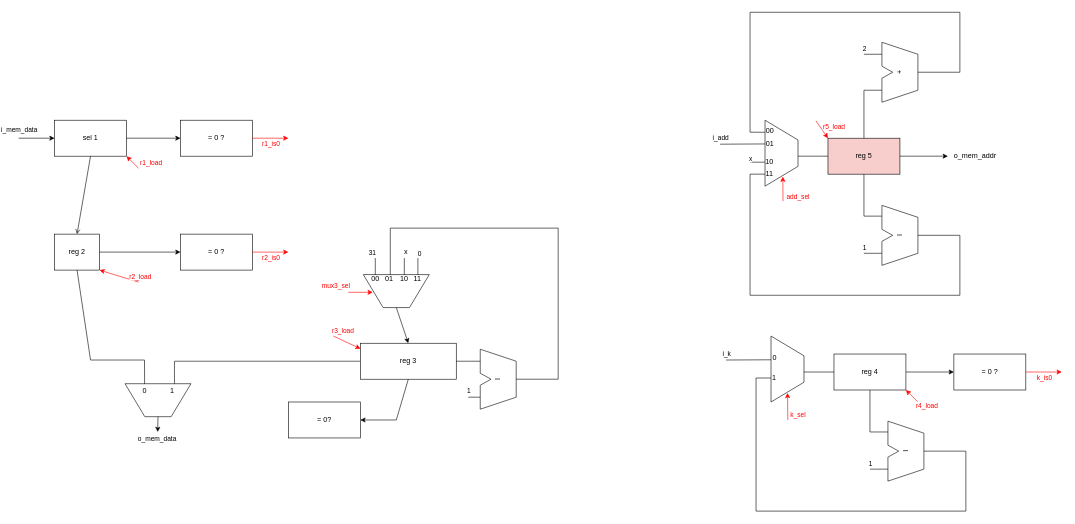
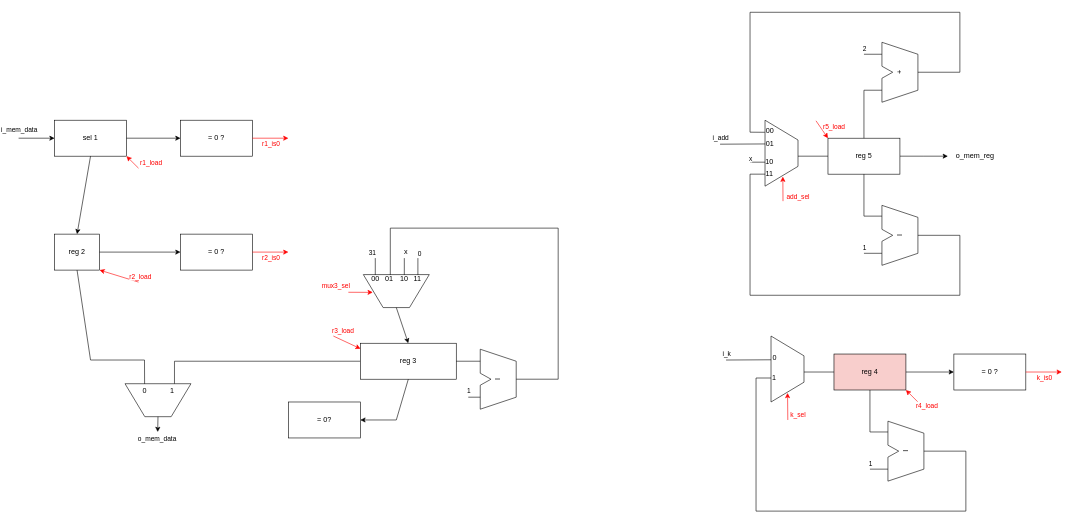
- <mxCell id="11" value="reg 5" style="rounded=0;whiteSpace=wrap;html=1;fillColor=#f8cecc;" parent="1" vertex="1"><mxGeometry x="1370" y="230" width="120" height="60" as="geometry" /></mxCell>
+ <mxCell id="11" value="reg 5" style="rounded=0;whiteSpace=wrap;html=1;" parent="1" vertex="1"><mxGeometry x="1370" y="230" width="120" height="60" as="geometry" /></mxCell>
- <mxCell id="52" value="o_mem_addr" style="text;html=1;align=center;verticalAlign=middle;resizable=0;points=[];autosize=1;strokeColor=none;fillColor=none;" parent="1" vertex="1"><mxGeometry x="1570" y="245" width="90" height="30" as="geometry" /></mxCell>
+ <mxCell id="52" value="o_mem_reg" style="text;html=1;align=center;verticalAlign=middle;resizable=0;points=[];autosize=1;strokeColor=none;fillColor=none;" parent="1" vertex="1"><mxGeometry x="1570" y="245" width="90" height="30" as="geometry" /></mxCell>
- <mxCell id="74" value="" style="endArrow=open;html=1;rounded=0;exitX=0.5;exitY=1;exitDx=0;exitDy=0;entryX=0.5;entryY=0;entryDx=0;entryDy=0;" parent="1" source="64" target="69" edge="1"><mxGeometry width="50" height="50" relative="1" as="geometry"><mxPoint x="280" y="340" as="sourcePoint" /><mxPoint x="330" y="290" as="targetPoint" /></mxGeometry></mxCell>
+ <mxCell id="74" value="" style="endArrow=classic;html=1;rounded=0;exitX=0.5;exitY=1;exitDx=0;exitDy=0;entryX=0.5;entryY=0;entryDx=0;entryDy=0;" parent="1" source="64" target="69" edge="1"><mxGeometry width="50" height="50" relative="1" as="geometry"><mxPoint x="280" y="340" as="sourcePoint" /><mxPoint x="330" y="290" as="targetPoint" /></mxGeometry></mxCell>
- <mxCell id="40" value="reg 4" style="rounded=0;whiteSpace=wrap;html=1;" parent="1" vertex="1"><mxGeometry x="1380" y="590" width="120" height="60" as="geometry" /></mxCell>
+ <mxCell id="40" value="reg 4" style="rounded=0;whiteSpace=wrap;html=1;fillColor=#f8cecc;" parent="1" vertex="1"><mxGeometry x="1380" y="590" width="120" height="60" as="geometry" /></mxCell>
